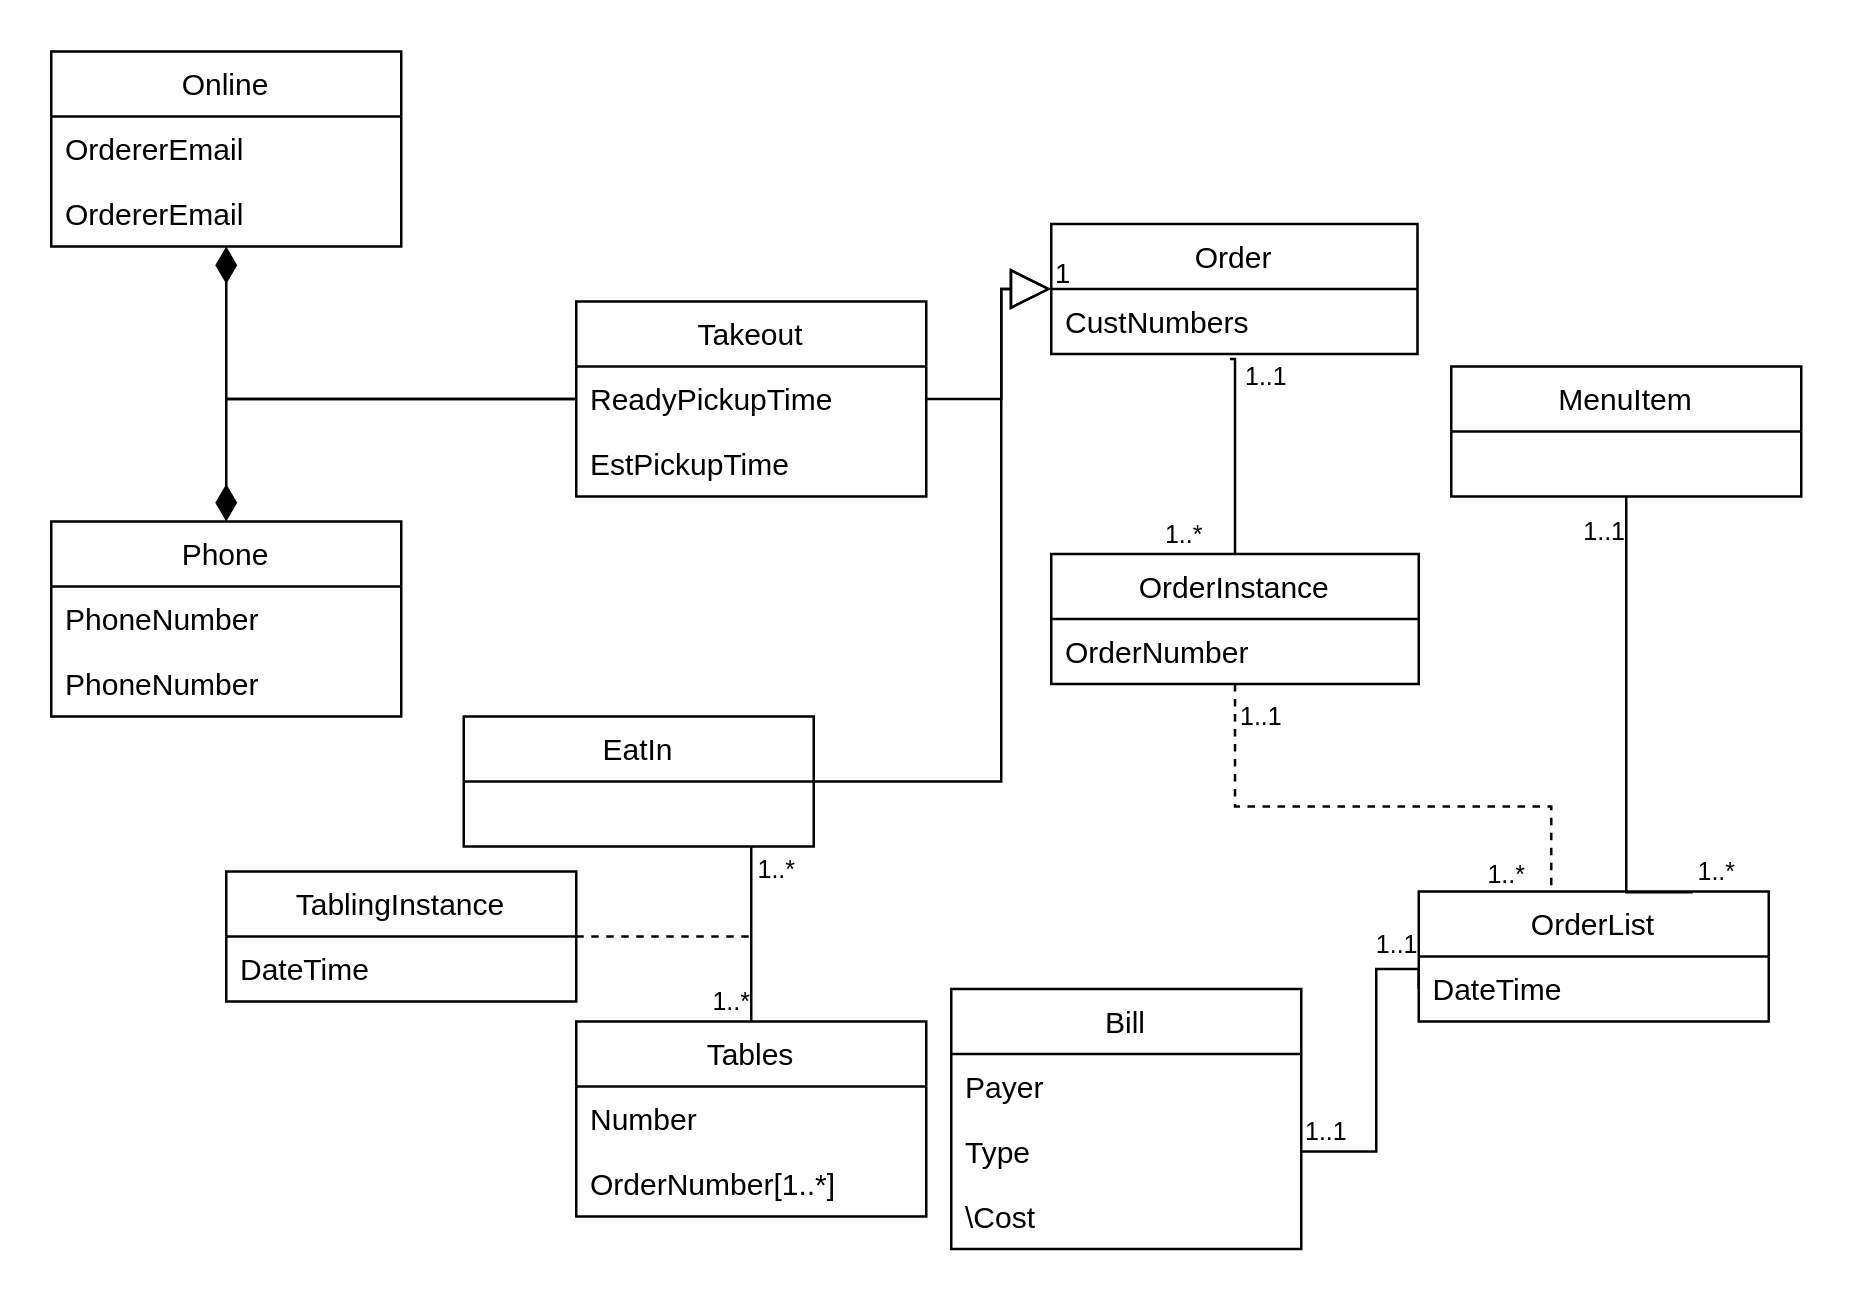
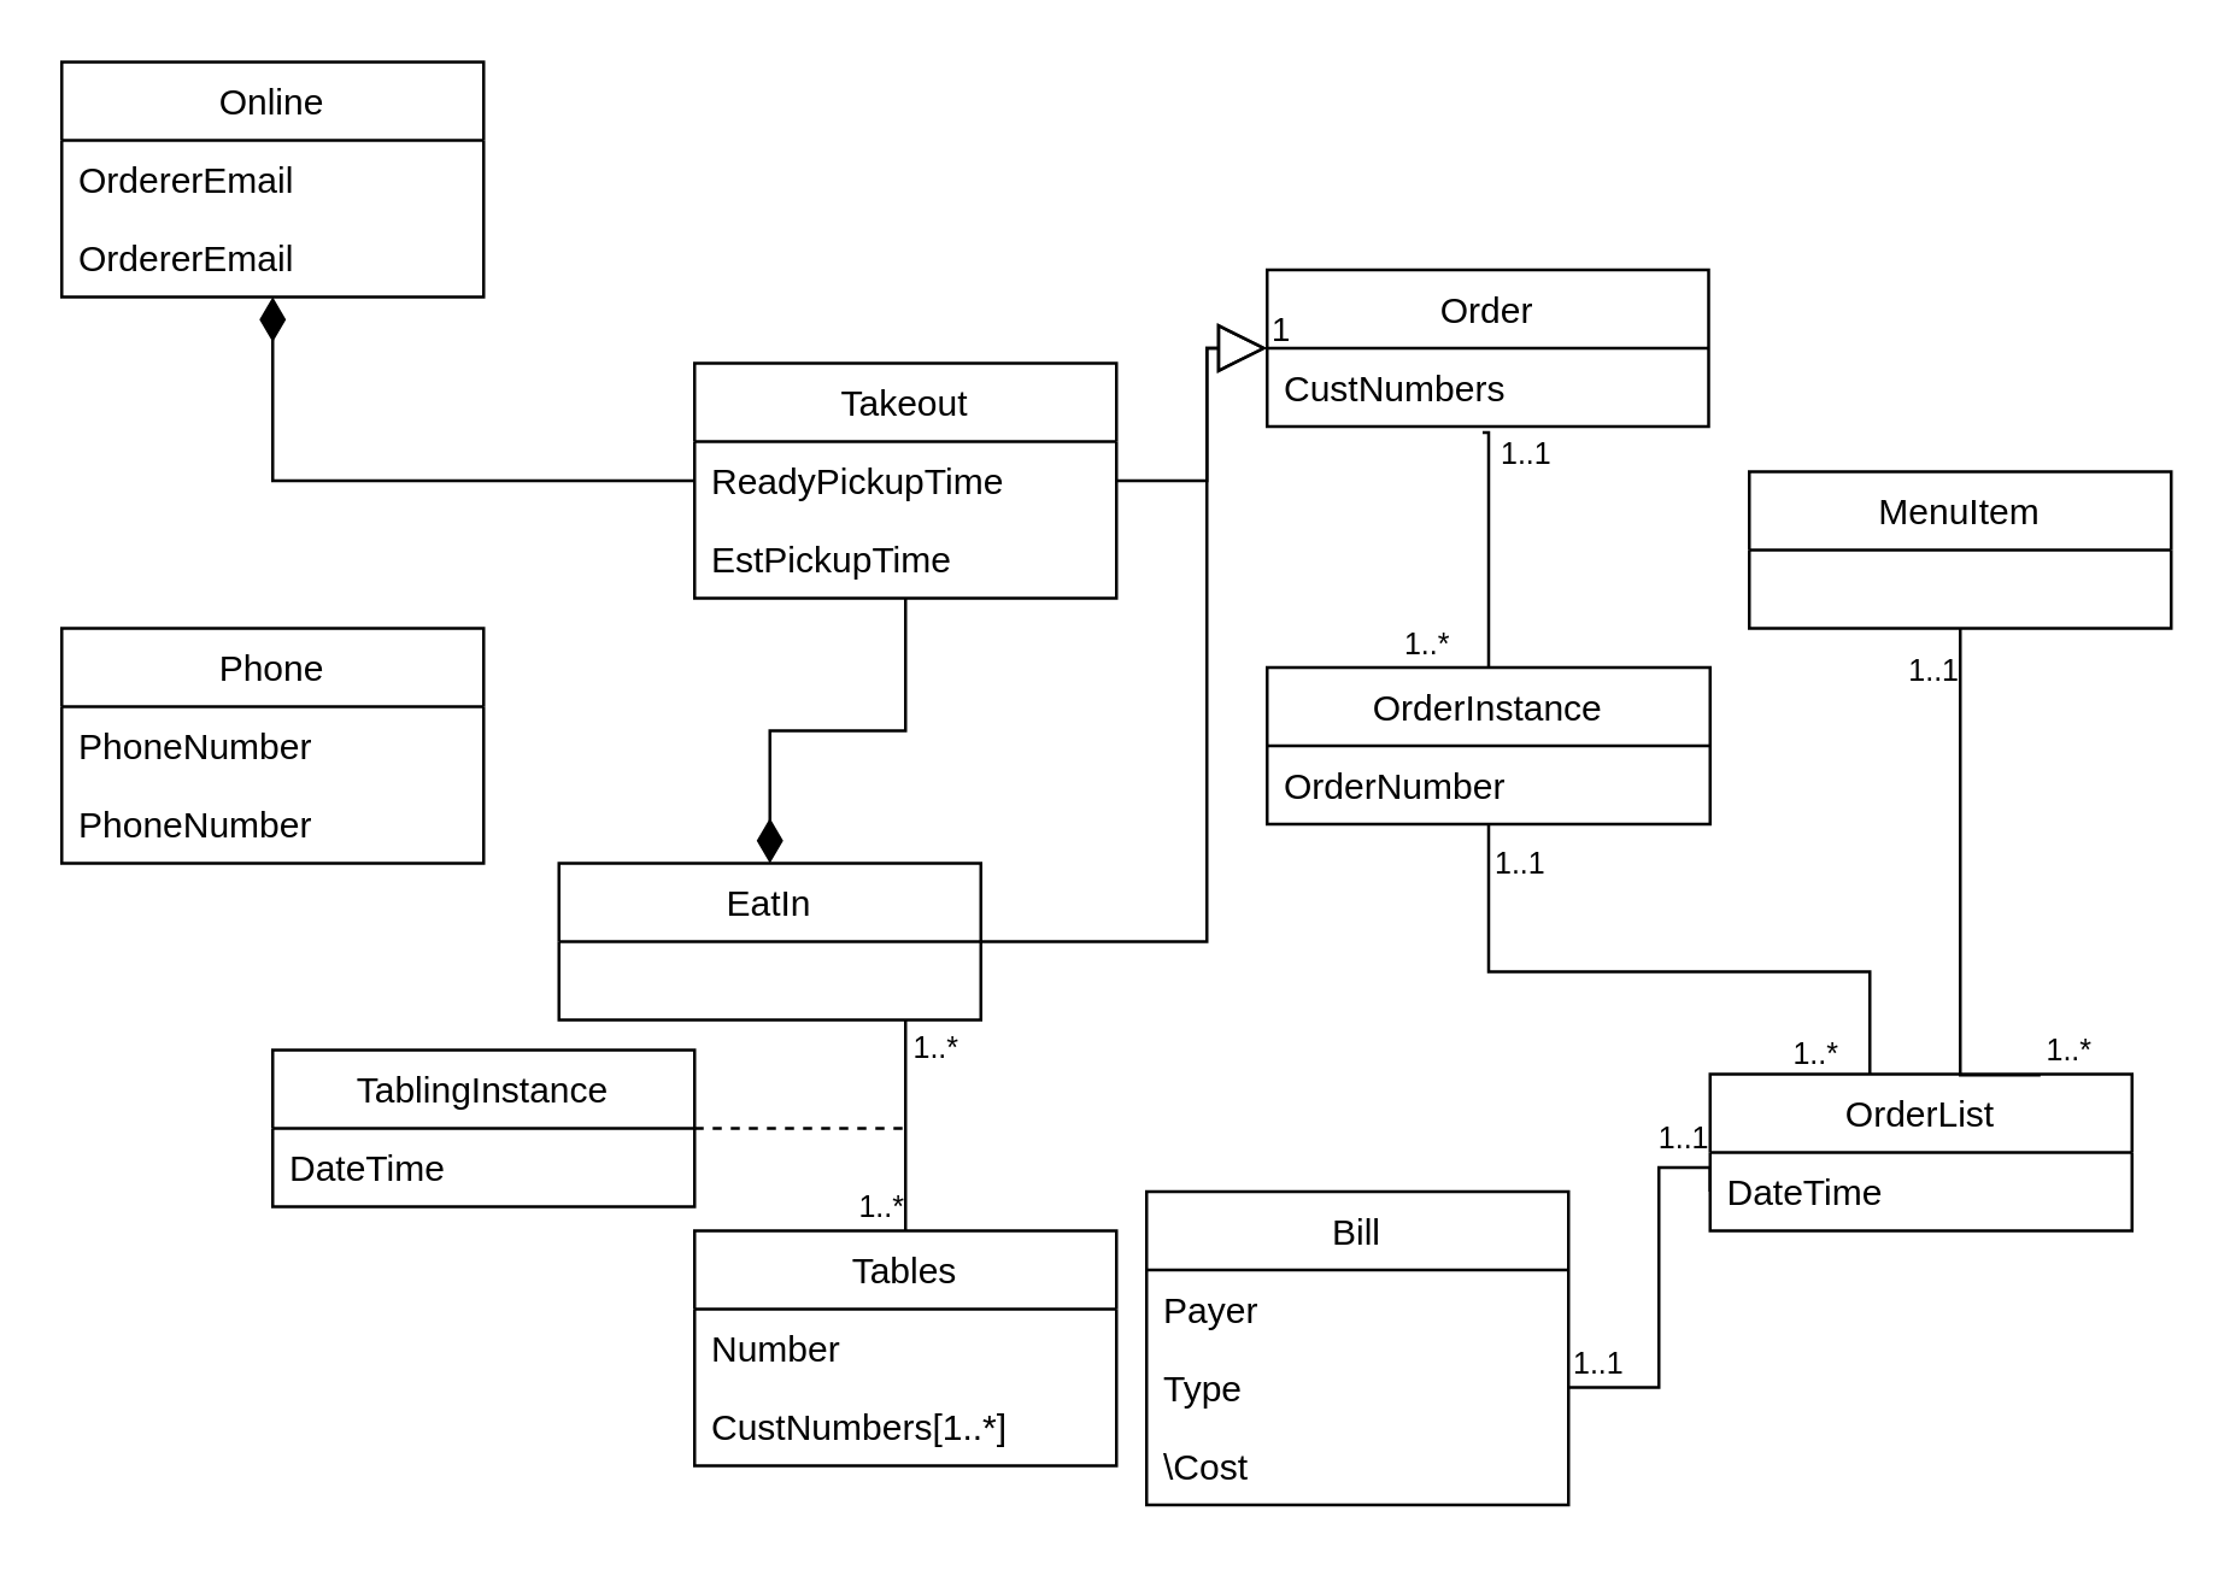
- <mxCell id="40" value="MenuItem" style="swimlane;fontStyle=0;childLayout=stackLayout;horizontal=1;startSize=26;fillColor=none;horizontalStack=0;resizeParent=1;resizeParentMax=0;resizeLast=0;collapsible=1;marginBottom=0;" parent="1" vertex="1"><mxGeometry x="580" y="146" width="140" height="52" as="geometry" /></mxCell>
+ <mxCell id="40" value="MenuItem" style="swimlane;fontStyle=0;childLayout=stackLayout;horizontal=1;startSize=26;fillColor=none;horizontalStack=0;resizeParent=1;resizeParentMax=0;resizeLast=0;collapsible=1;marginBottom=0;" parent="1" vertex="1"><mxGeometry x="580" y="156" width="140" height="52" as="geometry" /></mxCell>
- <mxCell id="6" value="" style="endArrow=diamondThin;html=1;endSize=12;startArrow=none;startSize=14;startFill=0;edgeStyle=orthogonalEdgeStyle;align=left;verticalAlign=bottom;rounded=0;endFill=1;" parent="1" source="31" target="28" edge="1"><mxGeometry x="0.887" y="70" relative="1" as="geometry"><mxPoint x="30" y="168" as="sourcePoint" /><mxPoint x="190" y="168" as="targetPoint" /><mxPoint as="offset" /></mxGeometry></mxCell>
+ <mxCell id="6" value="" style="endArrow=diamondThin;html=1;endSize=12;startArrow=none;startSize=14;startFill=0;edgeStyle=orthogonalEdgeStyle;align=left;verticalAlign=bottom;rounded=0;endFill=1;" parent="1" source="31" target="22" edge="1"><mxGeometry x="0.887" y="70" relative="1" as="geometry"><mxPoint x="30" y="168" as="sourcePoint" /><mxPoint x="190" y="168" as="targetPoint" /><mxPoint as="offset" /></mxGeometry></mxCell>
- <mxCell id="16" value="" style="endArrow=none;html=1;edgeStyle=orthogonalEdgeStyle;exitX=0.5;exitY=1;exitDx=0;exitDy=0;rounded=0;dashed=1;" parent="1" source="34" target="38" edge="1"><mxGeometry relative="1" as="geometry"><mxPoint x="608.32" y="297.002" as="sourcePoint" /><mxPoint x="680" y="348" as="targetPoint" /><Array as="points"><mxPoint x="493" y="322" /><mxPoint x="620" y="322" /></Array></mxGeometry></mxCell>
+ <mxCell id="16" value="" style="endArrow=none;html=1;edgeStyle=orthogonalEdgeStyle;exitX=0.5;exitY=1;exitDx=0;exitDy=0;rounded=0;" parent="1" source="34" target="38" edge="1"><mxGeometry relative="1" as="geometry"><mxPoint x="608.32" y="297.002" as="sourcePoint" /><mxPoint x="680" y="348" as="targetPoint" /><Array as="points"><mxPoint x="493" y="322" /><mxPoint x="620" y="322" /></Array></mxGeometry></mxCell>
- <mxCell id="25" value="OrderNumber[1..*]" style="text;strokeColor=none;fillColor=none;align=left;verticalAlign=top;spacingLeft=4;spacingRight=4;overflow=hidden;rotatable=0;points=[[0,0.5],[1,0.5]];portConstraint=eastwest;" parent="23" vertex="1"><mxGeometry y="52" width="140" height="26" as="geometry" /></mxCell>
+ <mxCell id="25" value="CustNumbers[1..*]" style="text;strokeColor=none;fillColor=none;align=left;verticalAlign=top;spacingLeft=4;spacingRight=4;overflow=hidden;rotatable=0;points=[[0,0.5],[1,0.5]];portConstraint=eastwest;" parent="23" vertex="1"><mxGeometry y="52" width="140" height="26" as="geometry" /></mxCell>
